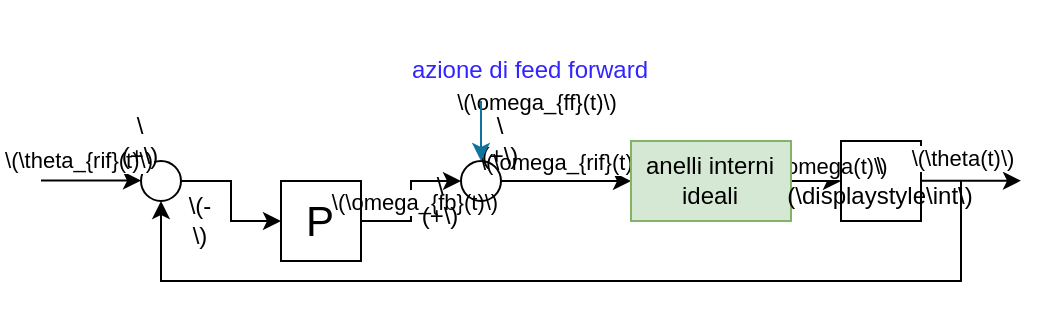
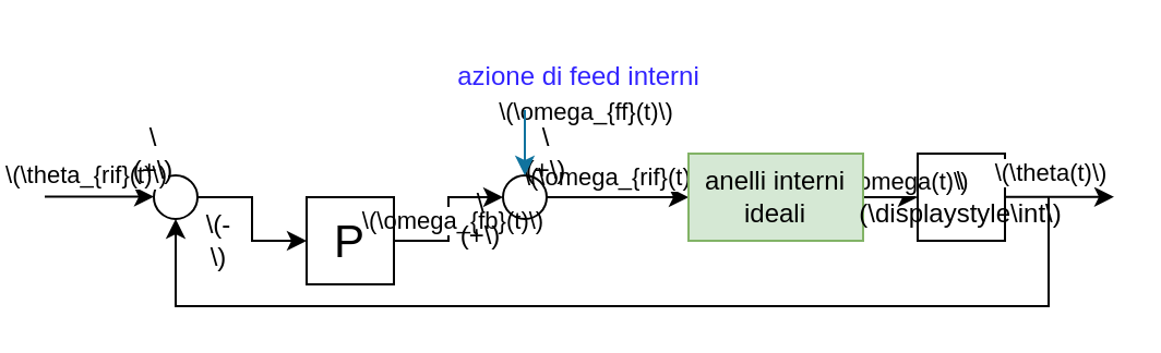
- <mxCell id="18" value="azione di feed forward" style="text;html=1;align=center;verticalAlign=middle;whiteSpace=wrap;rounded=0;fontColor=#3224FF;" vertex="1" parent="1"><mxGeometry x="200" y="20" width="130" height="30" as="geometry" /></mxCell>
+ <mxCell id="18" value="azione di feed interni" style="text;html=1;align=center;verticalAlign=middle;whiteSpace=wrap;rounded=0;fontColor=#3224FF;" vertex="1" parent="1"><mxGeometry x="200" y="20" width="130" height="30" as="geometry" /></mxCell>
